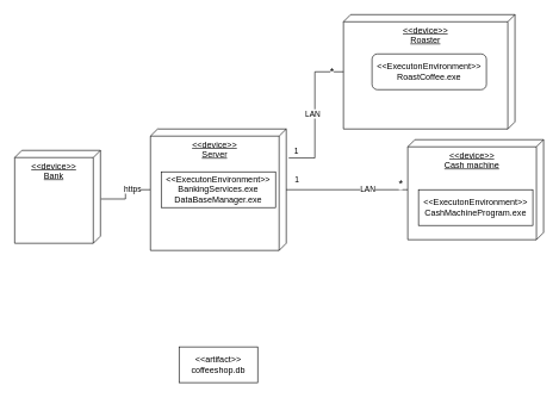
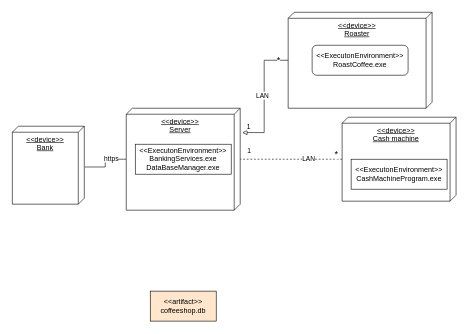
- <mxCell id="15" style="edgeStyle=orthogonalEdgeStyle;rounded=0;orthogonalLoop=1;jettySize=auto;html=1;entryX=0.239;entryY=-0.018;entryDx=0;entryDy=0;entryPerimeter=0;endArrow=none;endFill=0;" edge="1" parent="1" source="13" target="4"><mxGeometry relative="1" as="geometry" /></mxCell>
+ <mxCell id="15" style="edgeStyle=orthogonalEdgeStyle;rounded=0;orthogonalLoop=1;jettySize=auto;html=1;entryX=0.239;entryY=-0.018;entryDx=0;entryDy=0;entryPerimeter=0;endArrow=block;endFill=0;" edge="1" parent="1" source="13" target="4"><mxGeometry relative="1" as="geometry" /></mxCell>
- <mxCell id="5" style="edgeStyle=orthogonalEdgeStyle;rounded=0;orthogonalLoop=1;jettySize=auto;html=1;endArrow=none;endFill=0;" edge="1" parent="1" source="9" target="4"><mxGeometry relative="1" as="geometry"><Array as="points" /></mxGeometry></mxCell>
+ <mxCell id="5" style="edgeStyle=orthogonalEdgeStyle;rounded=0;orthogonalLoop=1;jettySize=auto;html=1;endArrow=none;endFill=0;dashed=1;" edge="1" parent="1" source="9" target="4"><mxGeometry relative="1" as="geometry"><Array as="points" /></mxGeometry></mxCell>
- <mxCell id="10" value="&amp;lt;&amp;lt;artifact&amp;gt;&amp;gt;&lt;br&gt;coffeeshop.db" style="html=1;whiteSpace=wrap;" vertex="1" parent="1"><mxGeometry x="250" y="485" width="110" height="50" as="geometry" /></mxCell>
+ <mxCell id="10" value="&amp;lt;&amp;lt;artifact&amp;gt;&amp;gt;&lt;br&gt;coffeeshop.db" style="html=1;whiteSpace=wrap;fillColor=#ffe6cc;" vertex="1" parent="1"><mxGeometry x="250" y="485" width="110" height="50" as="geometry" /></mxCell>
